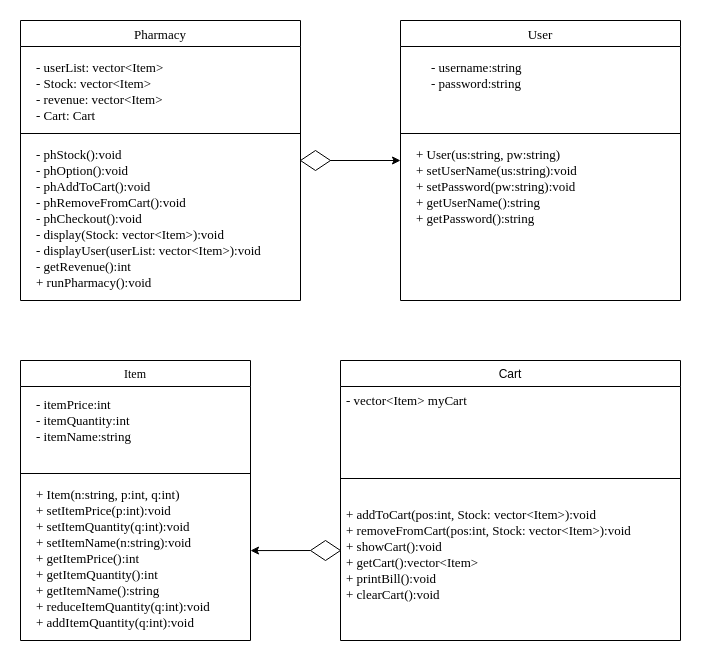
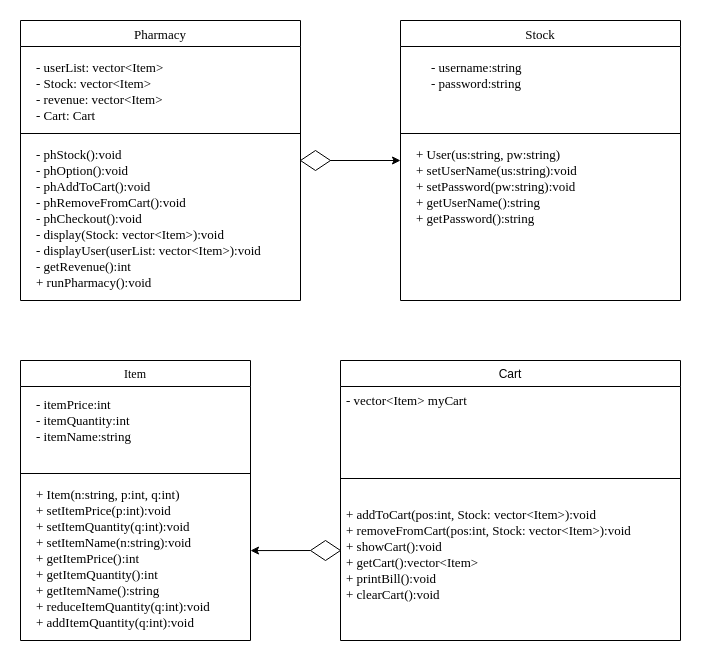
- <mxCell id="6" value="User" style="swimlane;fontStyle=0;align=center;verticalAlign=top;childLayout=stackLayout;horizontal=1;startSize=26;horizontalStack=0;resizeParent=1;resizeLast=0;collapsible=1;marginBottom=0;rounded=0;shadow=0;strokeWidth=1;fontFamily=Tahoma;fontSize=13;" vertex="1" parent="1"><mxGeometry x="400" y="20" width="280" height="280" as="geometry"><mxRectangle x="230" y="140" width="160" height="26" as="alternateBounds" /></mxGeometry></mxCell>
+ <mxCell id="6" value="Stock" style="swimlane;fontStyle=0;align=center;verticalAlign=top;childLayout=stackLayout;horizontal=1;startSize=26;horizontalStack=0;resizeParent=1;resizeLast=0;collapsible=1;marginBottom=0;rounded=0;shadow=0;strokeWidth=1;fontFamily=Tahoma;fontSize=13;" vertex="1" parent="1"><mxGeometry x="400" y="20" width="280" height="280" as="geometry"><mxRectangle x="230" y="140" width="160" height="26" as="alternateBounds" /></mxGeometry></mxCell>
